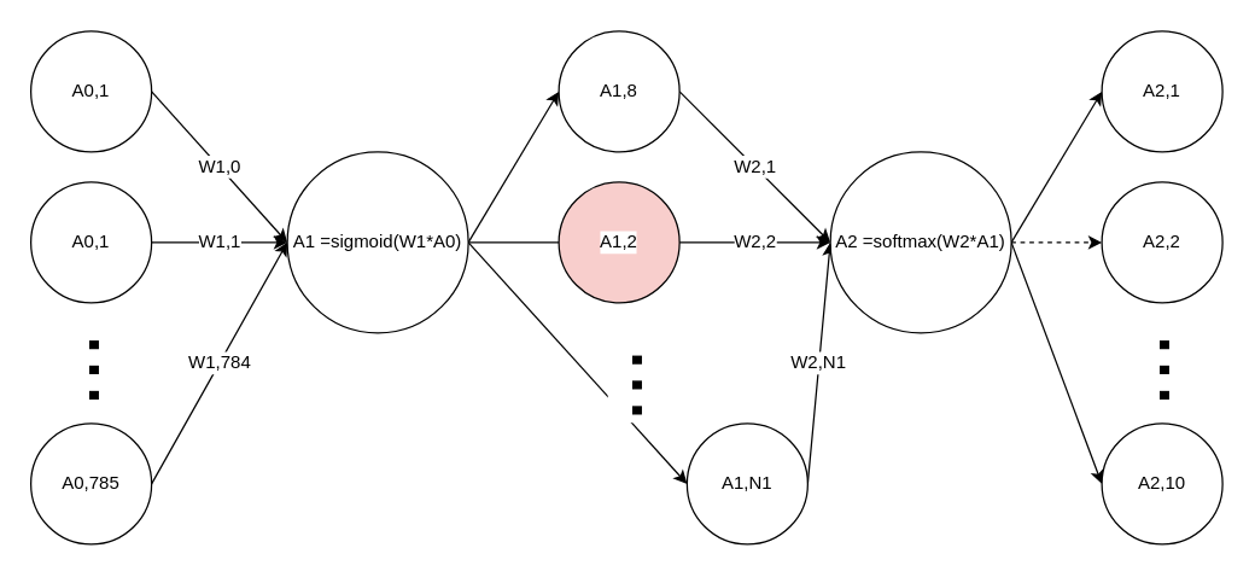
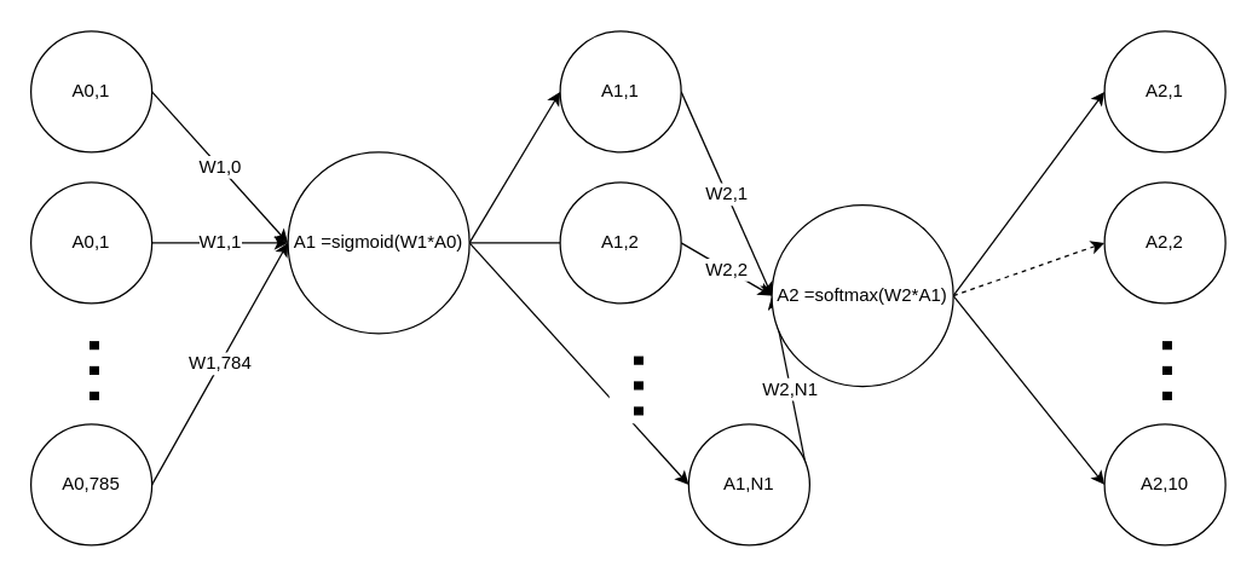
- <mxCell id="14" value="A1,8" style="ellipse;whiteSpace=wrap;html=1;aspect=fixed;labelBackgroundColor=#ffffff;fontSize=12;" vertex="1" parent="1"><mxGeometry x="370" y="20" width="80" height="80" as="geometry" /></mxCell>
+ <mxCell id="14" value="A1,1" style="ellipse;whiteSpace=wrap;html=1;aspect=fixed;labelBackgroundColor=#ffffff;fontSize=12;" vertex="1" parent="1"><mxGeometry x="370" y="20" width="80" height="80" as="geometry" /></mxCell>
- <mxCell id="16" value="A1,2" style="ellipse;whiteSpace=wrap;html=1;aspect=fixed;labelBackgroundColor=#ffffff;fontSize=12;fillColor=#f8cecc;" vertex="1" parent="1"><mxGeometry x="370" y="120" width="80" height="80" as="geometry" /></mxCell>
+ <mxCell id="16" value="A1,2" style="ellipse;whiteSpace=wrap;html=1;aspect=fixed;labelBackgroundColor=#ffffff;fontSize=12;" vertex="1" parent="1"><mxGeometry x="370" y="120" width="80" height="80" as="geometry" /></mxCell>
- <mxCell id="23" value="A2 =softmax(W2*A1)" style="ellipse;whiteSpace=wrap;html=1;aspect=fixed;labelBackgroundColor=#ffffff;fontSize=12;" vertex="1" parent="1"><mxGeometry x="550" y="100" width="120" height="120" as="geometry" /></mxCell>
+ <mxCell id="23" value="A2 =softmax(W2*A1)" style="ellipse;whiteSpace=wrap;html=1;aspect=fixed;labelBackgroundColor=#ffffff;fontSize=12;" vertex="1" parent="1"><mxGeometry x="510" y="135" width="120" height="120" as="geometry" /></mxCell>
